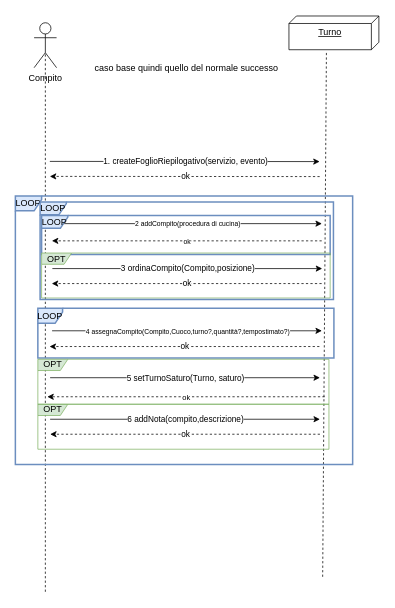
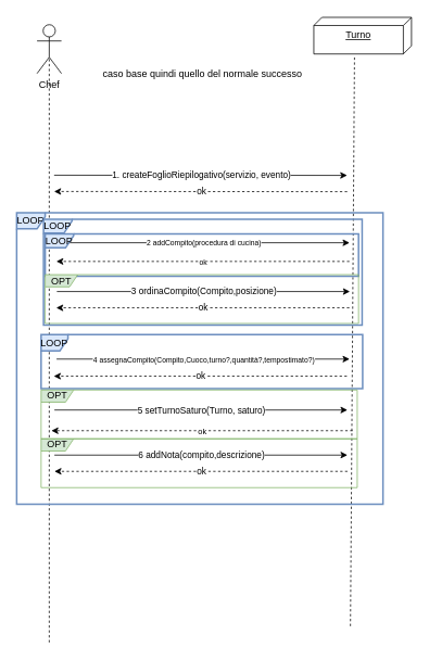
- <mxCell id="2" value="Compito" style="shape=umlActor;verticalLabelPosition=bottom;verticalAlign=top;html=1;outlineConnect=0;" parent="1" vertex="1"><mxGeometry x="45" y="29.75" width="30" height="60" as="geometry" /></mxCell>
+ <mxCell id="2" value="Chef" style="shape=umlActor;verticalLabelPosition=bottom;verticalAlign=top;html=1;outlineConnect=0;" parent="1" vertex="1"><mxGeometry x="45" y="29.75" width="30" height="60" as="geometry" /></mxCell>
